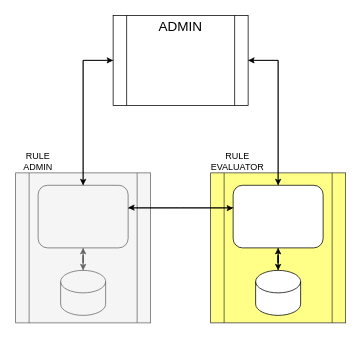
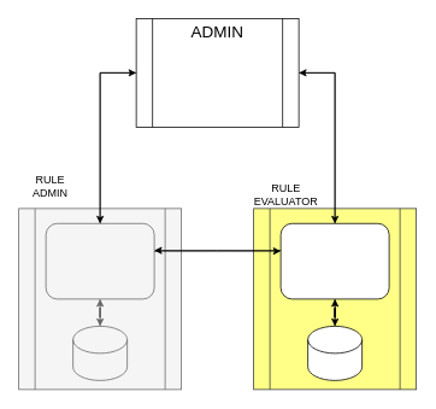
- <mxCell id="30" value="RULE ADMIN" style="text;html=1;align=center;verticalAlign=middle;whiteSpace=wrap;rounded=0;" vertex="1" parent="1"><mxGeometry x="20" y="200" width="60" height="30" as="geometry" /></mxCell>
+ <mxCell id="30" value="RULE ADMIN" style="text;html=1;align=center;verticalAlign=middle;whiteSpace=wrap;rounded=0;" vertex="1" parent="1"><mxGeometry x="25" y="190" width="60" height="30" as="geometry" /></mxCell>
